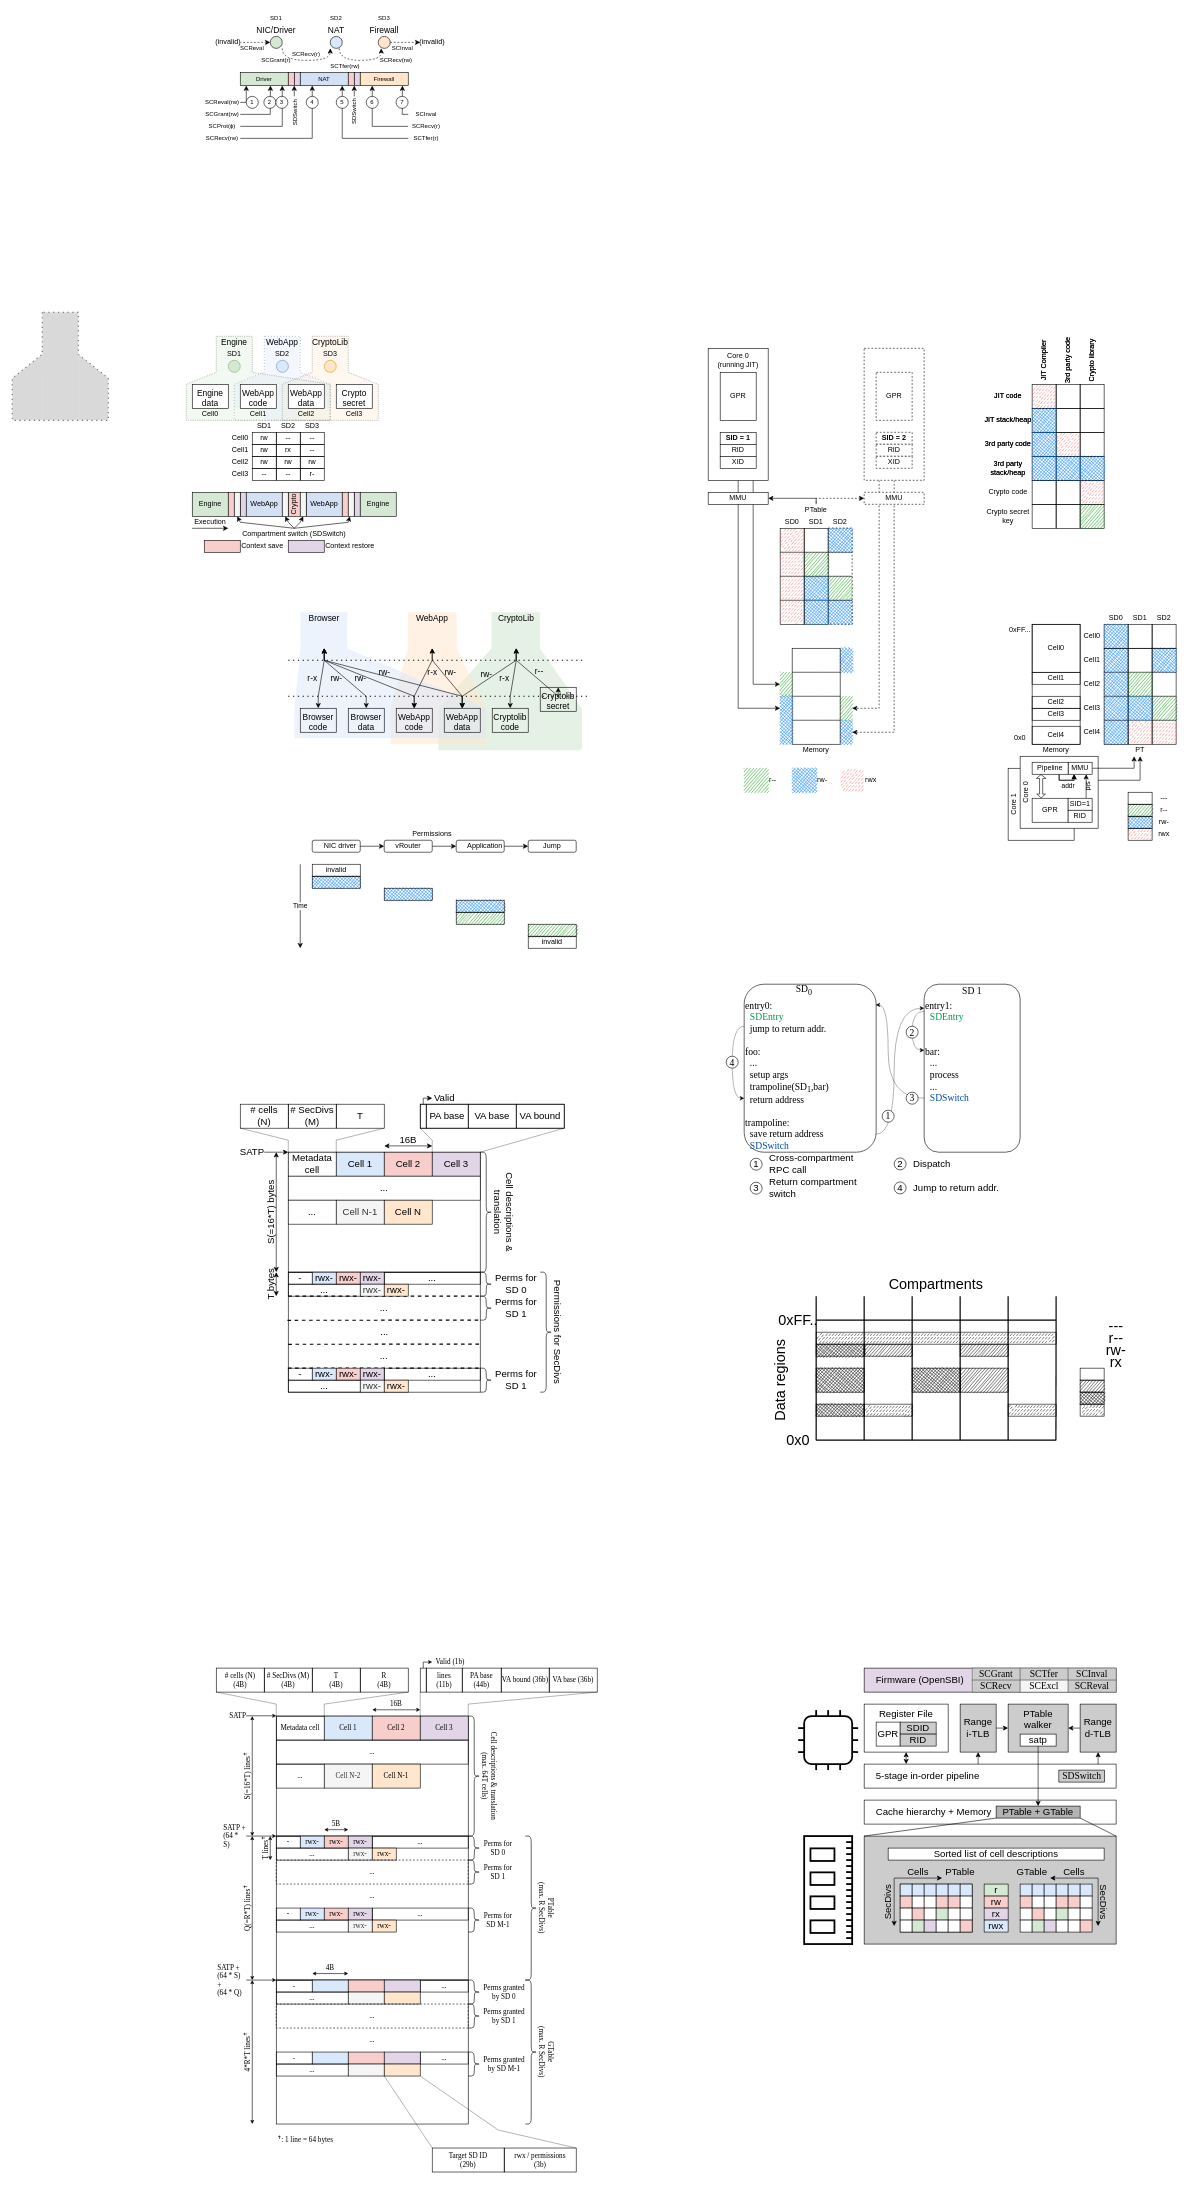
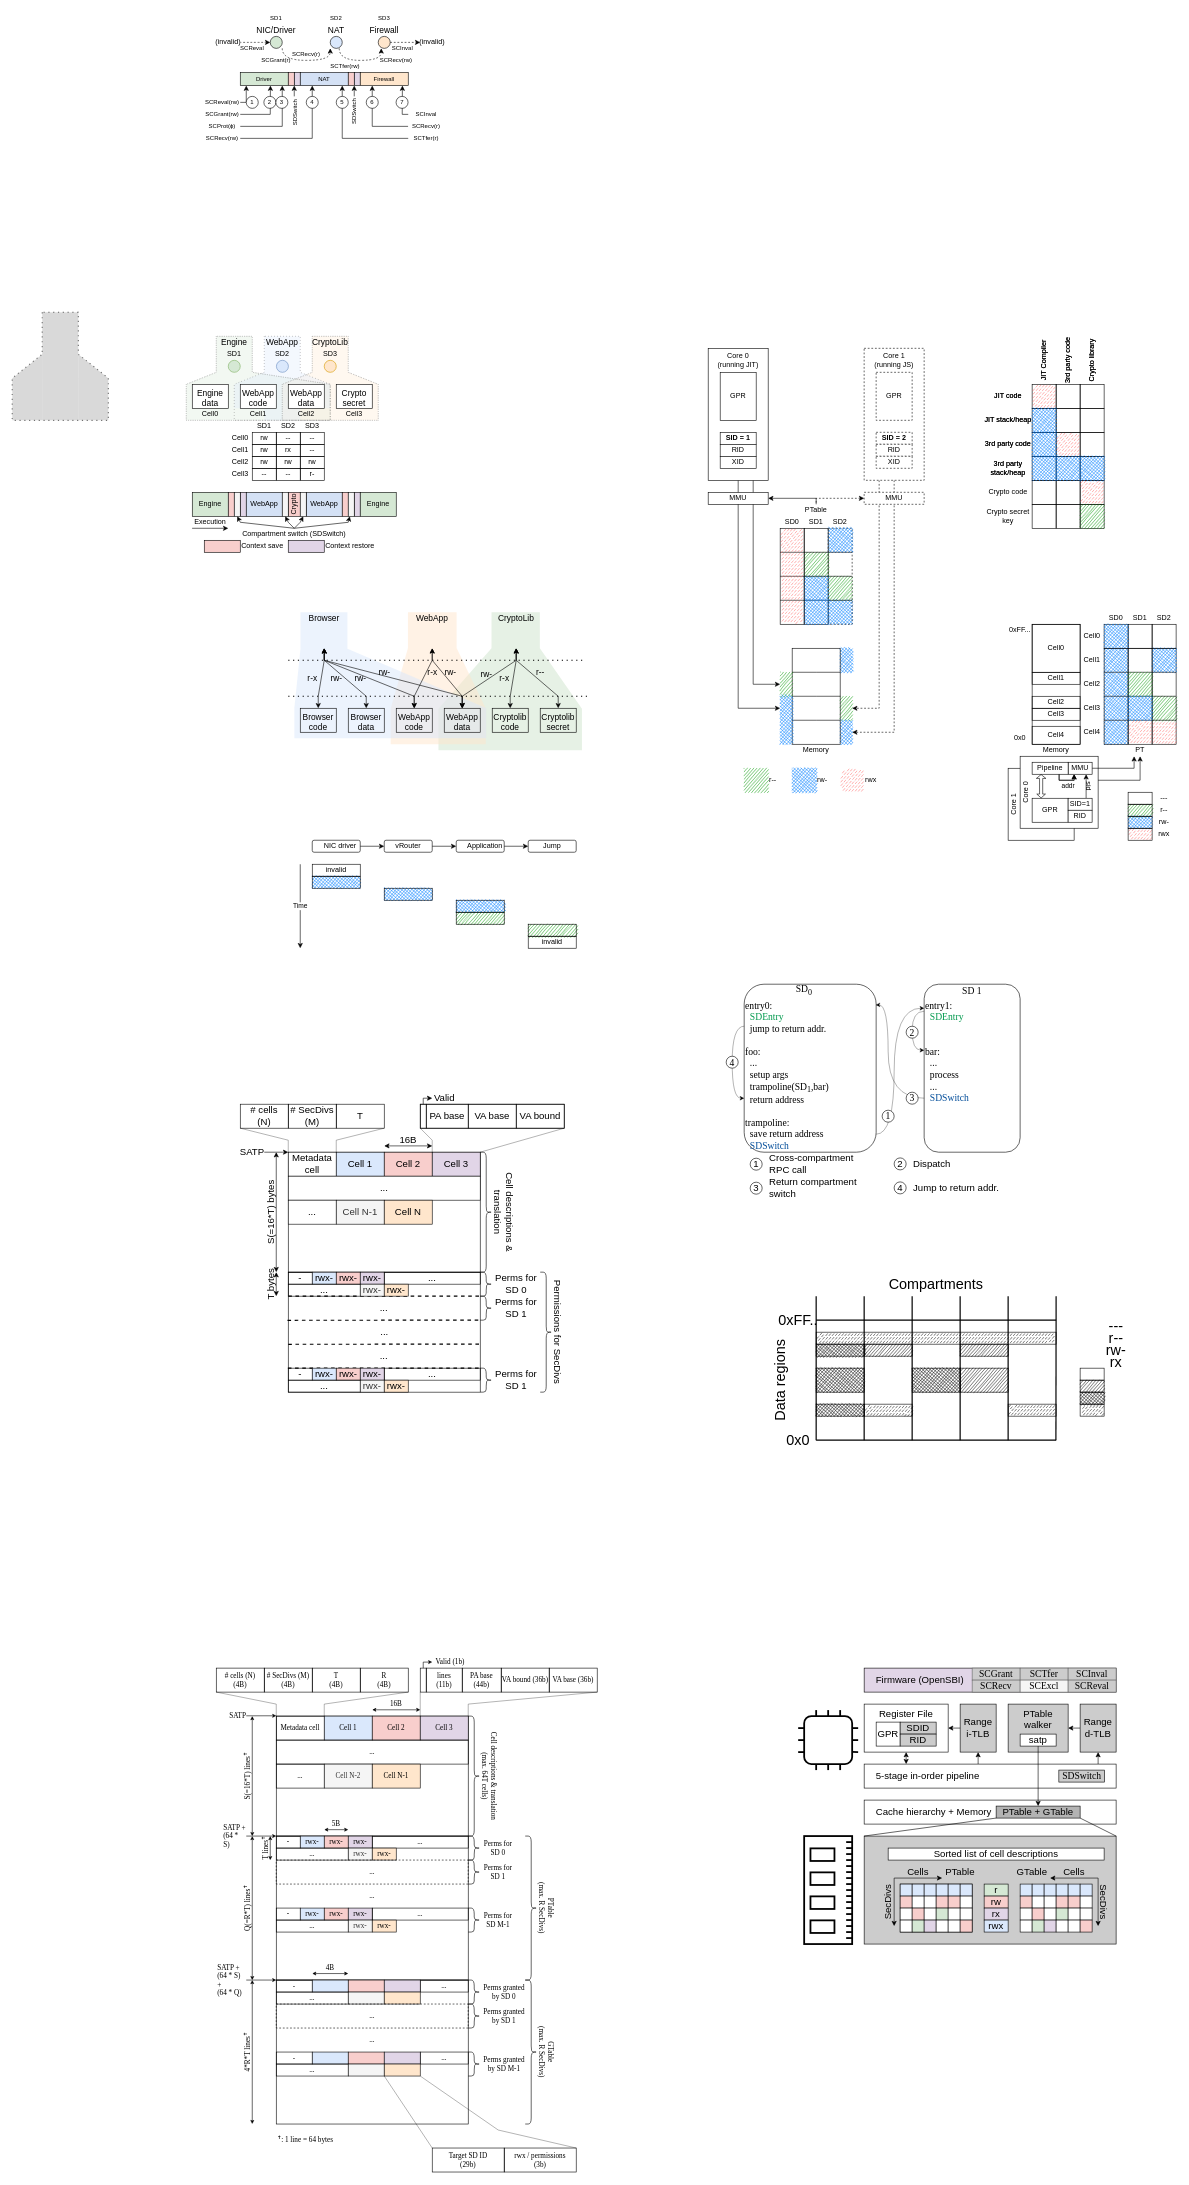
+ <mxCell id="39" value="&lt;div&gt;Core 1&lt;/div&gt;(running JS)" style="text;html=1;strokeColor=none;fillColor=none;align=center;verticalAlign=middle;whiteSpace=wrap;rounded=0;" parent="1" vertex="1"><mxGeometry x="1440" y="580" width="100" height="40" as="geometry" /></mxCell>
- <mxCell id="194" value="&lt;div style=&quot;font-size: 14px;&quot;&gt;Cryptolib&lt;/div&gt;&lt;div style=&quot;font-size: 14px;&quot;&gt;secret&lt;br style=&quot;font-size: 14px;&quot;&gt;&lt;/div&gt;" style="rounded=0;whiteSpace=wrap;html=1;fillColor=none;verticalAlign=top;fontSize=14;" parent="1" vertex="1"><mxGeometry x="900" y="1145" width="60" height="40" as="geometry" /></mxCell>
+ <mxCell id="194" value="&lt;div style=&quot;font-size: 14px;&quot;&gt;Cryptolib&lt;/div&gt;&lt;div style=&quot;font-size: 14px;&quot;&gt;secret&lt;br style=&quot;font-size: 14px;&quot;&gt;&lt;/div&gt;" style="rounded=0;whiteSpace=wrap;html=1;fillColor=none;verticalAlign=top;fontSize=14;" parent="1" vertex="1"><mxGeometry x="900" y="1180" width="60" height="40" as="geometry" /></mxCell>
- <mxCell id="226" value="Permissions" style="text;html=1;strokeColor=none;fillColor=none;align=center;verticalAlign=middle;whiteSpace=wrap;rounded=0;fontColor=default;" parent="1" vertex="1"><mxGeometry x="680" y="1380" width="80" height="20" as="geometry" /></mxCell>
- <mxCell id="333" style="edgeStyle=none;rounded=0;orthogonalLoop=1;jettySize=auto;html=1;exitX=1;exitY=0.5;exitDx=0;exitDy=0;entryX=0;entryY=0.5;entryDx=0;entryDy=0;fontSize=16;startArrow=none;startFill=0;endArrow=classic;endFill=1;strokeColor=#000000;" parent="1" source="334" target="337" edge="1"><mxGeometry relative="1" as="geometry" /></mxCell>
+ <mxCell id="333" style="edgeStyle=none;rounded=0;orthogonalLoop=1;jettySize=auto;html=1;exitX=1;exitY=0.5;exitDx=0;exitDy=0;fontSize=16;startArrow=none;startFill=0;endArrow=classic;endFill=1;strokeColor=#000000;" parent="1" source="334" target="339" edge="1"><mxGeometry relative="1" as="geometry" /></mxCell>
